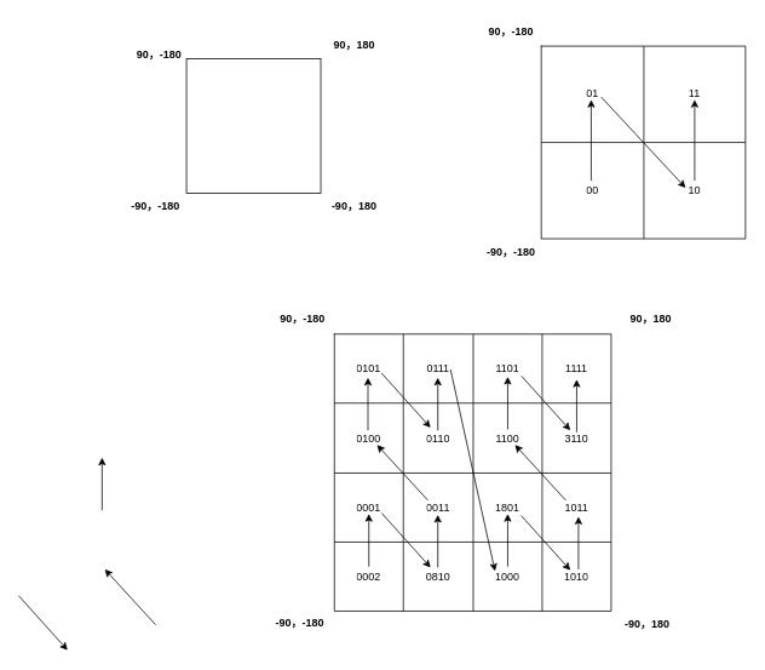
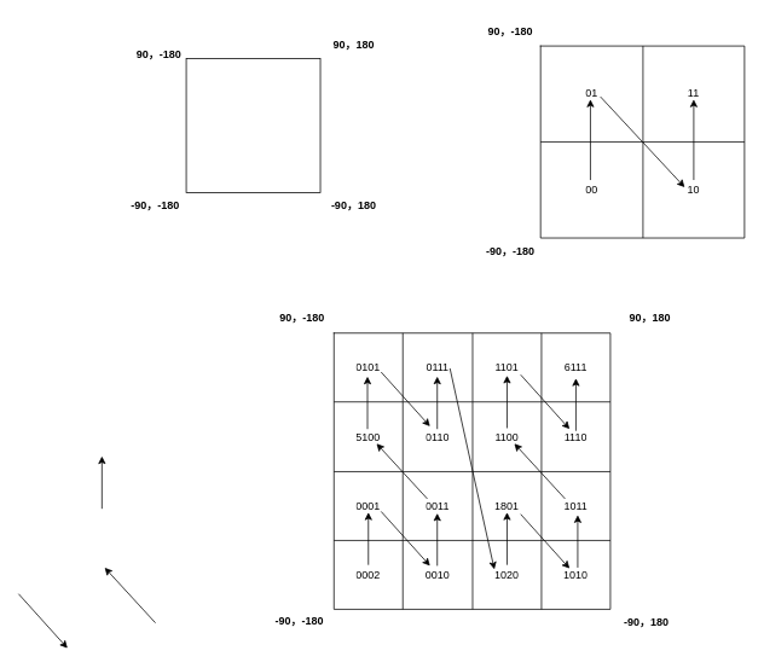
- <mxCell id="28" value="1111" style="shape=partialRectangle;html=1;whiteSpace=wrap;connectable=0;strokeColor=inherit;overflow=hidden;fillColor=none;top=0;left=0;bottom=0;right=0;pointerEvents=1;" vertex="1" parent="24"><mxGeometry x="229" width="76" height="76" as="geometry"><mxRectangle width="76" height="76" as="alternateBounds" /></mxGeometry></mxCell>
+ <mxCell id="28" value="6111" style="shape=partialRectangle;html=1;whiteSpace=wrap;connectable=0;strokeColor=inherit;overflow=hidden;fillColor=none;top=0;left=0;bottom=0;right=0;pointerEvents=1;" vertex="1" parent="24"><mxGeometry x="229" width="76" height="76" as="geometry"><mxRectangle width="76" height="76" as="alternateBounds" /></mxGeometry></mxCell>
- <mxCell id="30" value="0100" style="shape=partialRectangle;html=1;whiteSpace=wrap;connectable=0;strokeColor=inherit;overflow=hidden;fillColor=none;top=0;left=0;bottom=0;right=0;pointerEvents=1;" vertex="1" parent="29"><mxGeometry width="76" height="77" as="geometry"><mxRectangle width="76" height="77" as="alternateBounds" /></mxGeometry></mxCell>
+ <mxCell id="30" value="5100" style="shape=partialRectangle;html=1;whiteSpace=wrap;connectable=0;strokeColor=inherit;overflow=hidden;fillColor=none;top=0;left=0;bottom=0;right=0;pointerEvents=1;" vertex="1" parent="29"><mxGeometry width="76" height="77" as="geometry"><mxRectangle width="76" height="77" as="alternateBounds" /></mxGeometry></mxCell>
- <mxCell id="33" value="3110" style="shape=partialRectangle;html=1;whiteSpace=wrap;connectable=0;strokeColor=inherit;overflow=hidden;fillColor=none;top=0;left=0;bottom=0;right=0;pointerEvents=1;" vertex="1" parent="29"><mxGeometry x="229" width="76" height="77" as="geometry"><mxRectangle width="76" height="77" as="alternateBounds" /></mxGeometry></mxCell>
+ <mxCell id="33" value="1110" style="shape=partialRectangle;html=1;whiteSpace=wrap;connectable=0;strokeColor=inherit;overflow=hidden;fillColor=none;top=0;left=0;bottom=0;right=0;pointerEvents=1;" vertex="1" parent="29"><mxGeometry x="229" width="76" height="77" as="geometry"><mxRectangle width="76" height="77" as="alternateBounds" /></mxGeometry></mxCell>
- <mxCell id="41" value="0810" style="shape=partialRectangle;html=1;whiteSpace=wrap;connectable=0;strokeColor=inherit;overflow=hidden;fillColor=none;top=0;left=0;bottom=0;right=0;pointerEvents=1;" vertex="1" parent="39"><mxGeometry x="76" width="77" height="76" as="geometry"><mxRectangle width="77" height="76" as="alternateBounds" /></mxGeometry></mxCell>
+ <mxCell id="41" value="0010" style="shape=partialRectangle;html=1;whiteSpace=wrap;connectable=0;strokeColor=inherit;overflow=hidden;fillColor=none;top=0;left=0;bottom=0;right=0;pointerEvents=1;" vertex="1" parent="39"><mxGeometry x="76" width="77" height="76" as="geometry"><mxRectangle width="77" height="76" as="alternateBounds" /></mxGeometry></mxCell>
- <mxCell id="42" value="1000" style="shape=partialRectangle;html=1;whiteSpace=wrap;connectable=0;strokeColor=inherit;overflow=hidden;fillColor=none;top=0;left=0;bottom=0;right=0;pointerEvents=1;" vertex="1" parent="39"><mxGeometry x="153" width="76" height="76" as="geometry"><mxRectangle width="76" height="76" as="alternateBounds" /></mxGeometry></mxCell>
+ <mxCell id="42" value="1020" style="shape=partialRectangle;html=1;whiteSpace=wrap;connectable=0;strokeColor=inherit;overflow=hidden;fillColor=none;top=0;left=0;bottom=0;right=0;pointerEvents=1;" vertex="1" parent="39"><mxGeometry x="153" width="76" height="76" as="geometry"><mxRectangle width="76" height="76" as="alternateBounds" /></mxGeometry></mxCell>
